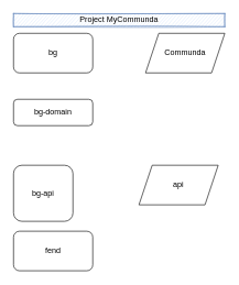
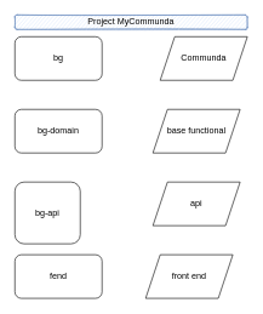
- <mxCell id="10" value="Project MyCommunda" style="whiteSpace=wrap;html=1;fillColor=#dae8fc;strokeColor=#6c8ebf;sketch=1;rounded=0;" vertex="1" parent="1"><mxGeometry x="20" y="20" width="320" height="20" as="geometry" /></mxCell>
+ <mxCell id="10" value="Project MyCommunda" style="rounded=1;whiteSpace=wrap;html=1;fillColor=#dae8fc;strokeColor=#6c8ebf;sketch=1;" vertex="1" parent="1"><mxGeometry x="20" y="20" width="320" height="20" as="geometry" /></mxCell>
- <mxCell id="3" value="bg-domain" style="rounded=1;whiteSpace=wrap;html=1;" vertex="1" parent="1"><mxGeometry x="20" y="150" width="120" height="40" as="geometry" /></mxCell>
+ <mxCell id="3" value="bg-domain" style="rounded=1;whiteSpace=wrap;html=1;" vertex="1" parent="1"><mxGeometry x="20" y="150" width="120" height="60" as="geometry" /></mxCell>
+ <mxCell id="5" value="base functional" style="shape=parallelogram;perimeter=parallelogramPerimeter;whiteSpace=wrap;html=1;fixedSize=1;" vertex="1" parent="1"><mxGeometry x="210" y="150" width="120" height="60" as="geometry" /></mxCell>
+ <mxCell id="9" value="front end" style="shape=parallelogram;perimeter=parallelogramPerimeter;whiteSpace=wrap;html=1;fixedSize=1;" vertex="1" parent="1"><mxGeometry x="200" y="350" width="120" height="60" as="geometry" /></mxCell>
